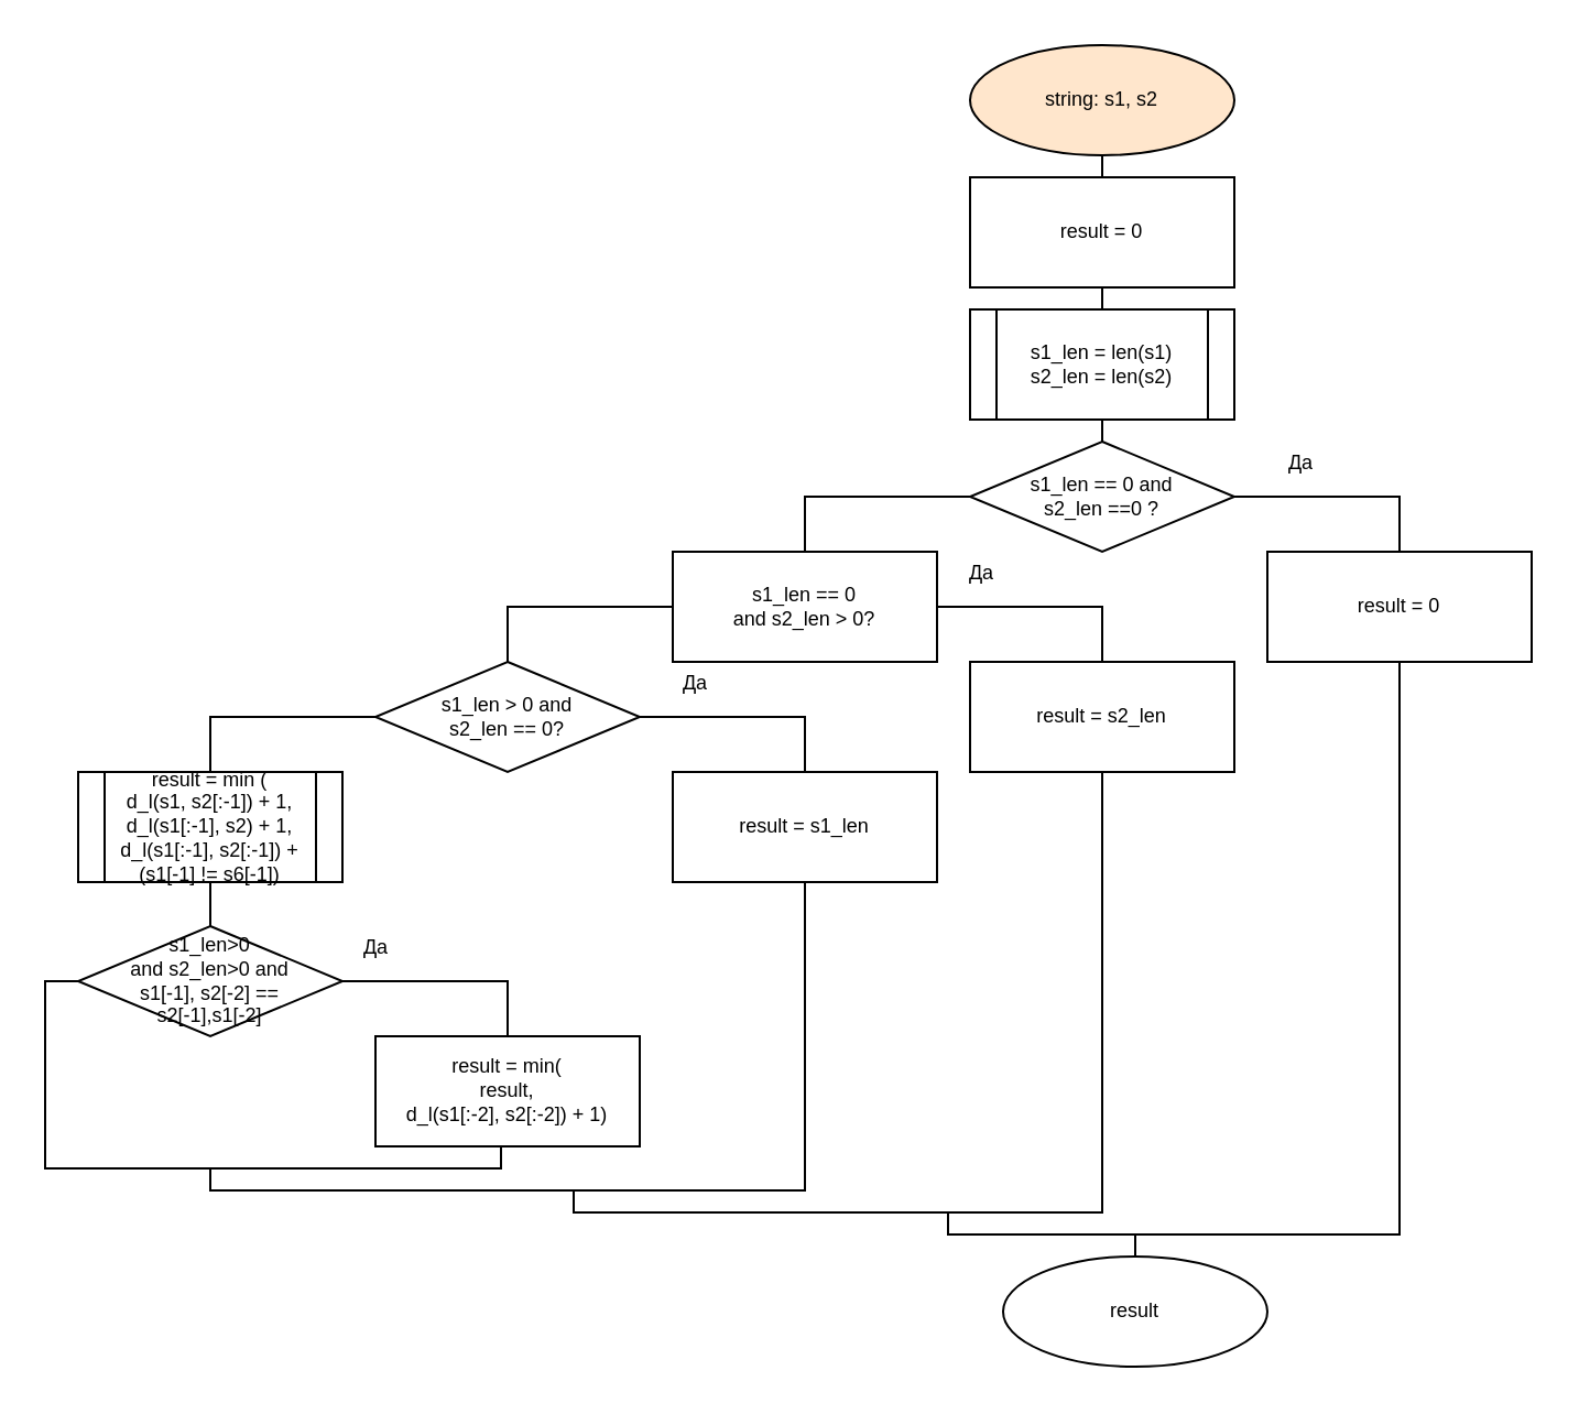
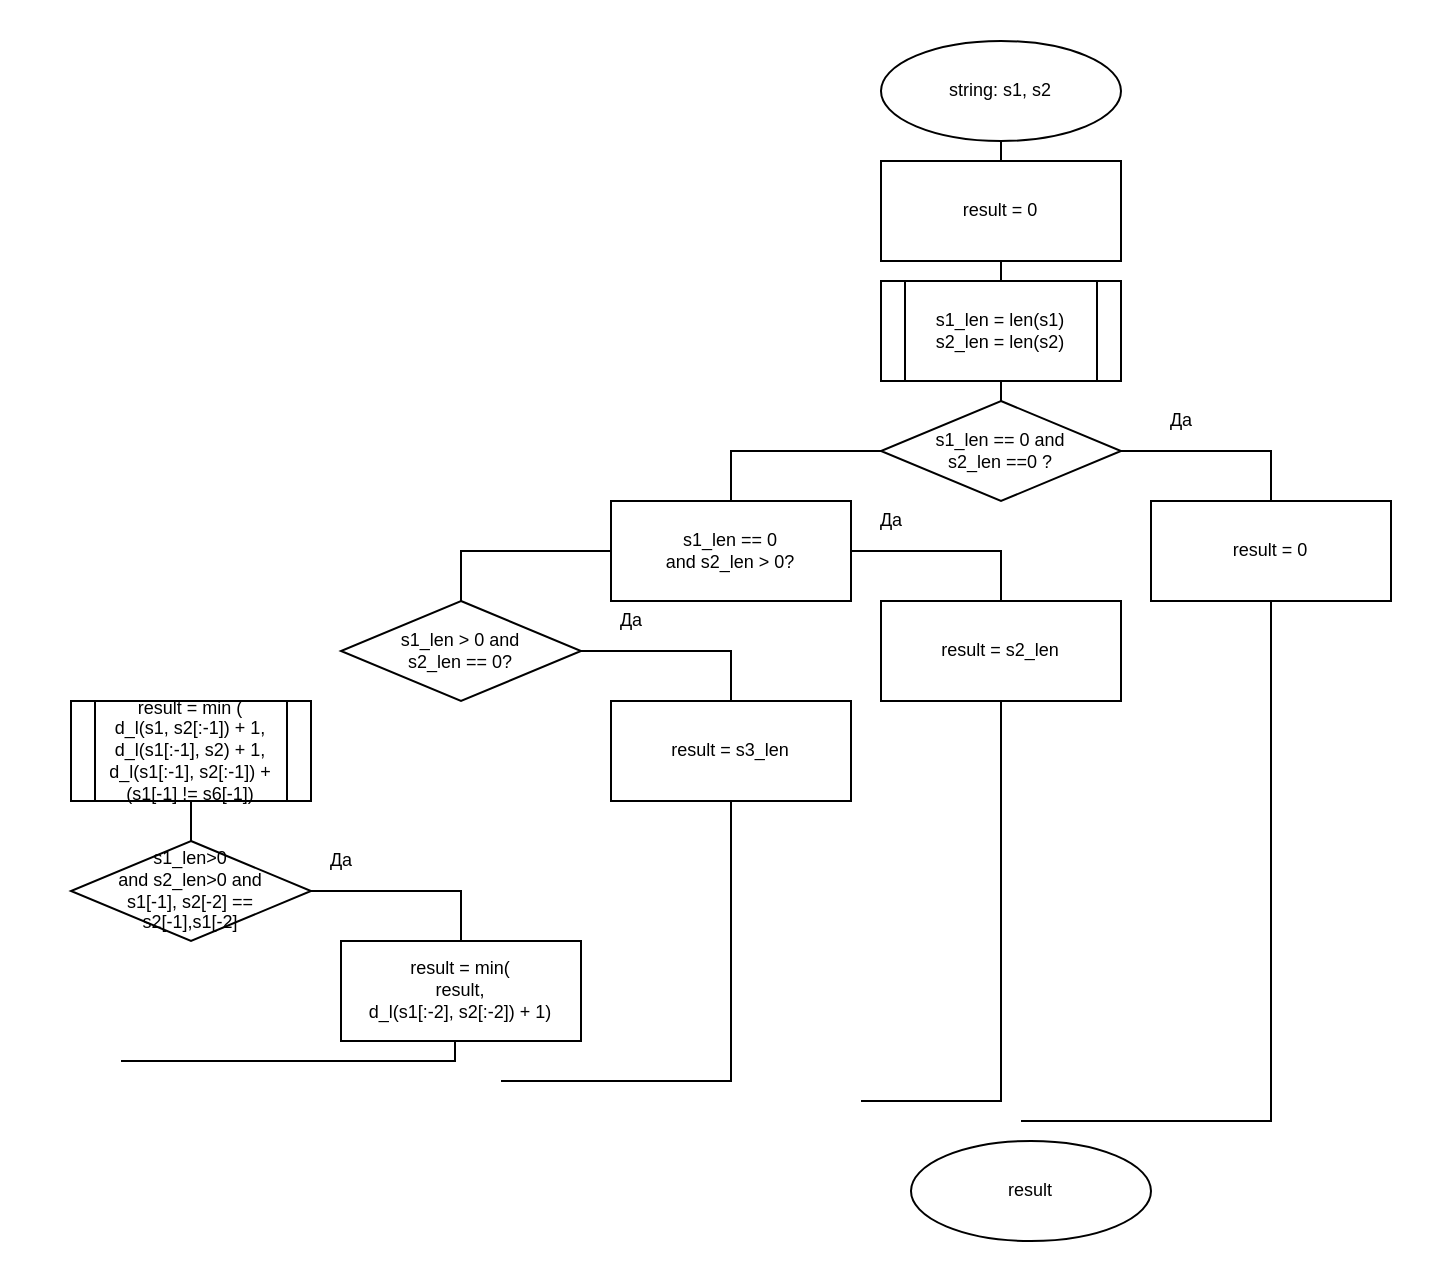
- <mxCell id="2" value="string: s1, s2" style="ellipse;whiteSpace=wrap;html=1;fontSize=9;fillColor=#ffe6cc;" parent="1" vertex="1"><mxGeometry x="440" y="20" width="120" height="50" as="geometry" /></mxCell>
+ <mxCell id="2" value="string: s1, s2" style="ellipse;whiteSpace=wrap;html=1;fontSize=9;" parent="1" vertex="1"><mxGeometry x="440" y="20" width="120" height="50" as="geometry" /></mxCell>
- <mxCell id="20" style="edgeStyle=orthogonalEdgeStyle;rounded=0;orthogonalLoop=1;jettySize=auto;html=1;entryX=0.5;entryY=0;entryDx=0;entryDy=0;endArrow=none;endFill=0;exitX=0;exitY=0.5;exitDx=0;exitDy=0;fontSize=9;" parent="1" source="8" target="10" edge="1"><mxGeometry relative="1" as="geometry"><mxPoint x="460" y="245" as="sourcePoint" /><mxPoint x="385" y="270" as="targetPoint" /></mxGeometry></mxCell>
- <mxCell id="9" value="result = s1_len" style="rounded=0;whiteSpace=wrap;html=1;fontSize=9;" parent="1" vertex="1"><mxGeometry x="305" y="350" width="120" height="50" as="geometry" /></mxCell>
+ <mxCell id="9" value="result = s3_len" style="rounded=0;whiteSpace=wrap;html=1;fontSize=9;" parent="1" vertex="1"><mxGeometry x="305" y="350" width="120" height="50" as="geometry" /></mxCell>
- <mxCell id="28" style="edgeStyle=orthogonalEdgeStyle;rounded=0;orthogonalLoop=1;jettySize=auto;html=1;entryX=0;entryY=0.5;entryDx=0;entryDy=0;endArrow=none;endFill=0;exitX=0.5;exitY=0;exitDx=0;exitDy=0;fontSize=9;" parent="1" source="18" target="11" edge="1"><mxGeometry relative="1" as="geometry"><mxPoint x="560" y="345" as="sourcePoint" /><mxPoint x="485" y="370" as="targetPoint" /><Array as="points"><mxPoint x="515" y="560" /><mxPoint x="430" y="560" /><mxPoint x="430" y="550" /><mxPoint x="260" y="550" /><mxPoint x="260" y="540" /><mxPoint x="95" y="540" /><mxPoint x="95" y="530" /><mxPoint x="20" y="530" /><mxPoint x="20" y="445" /></Array></mxGeometry></mxCell>
